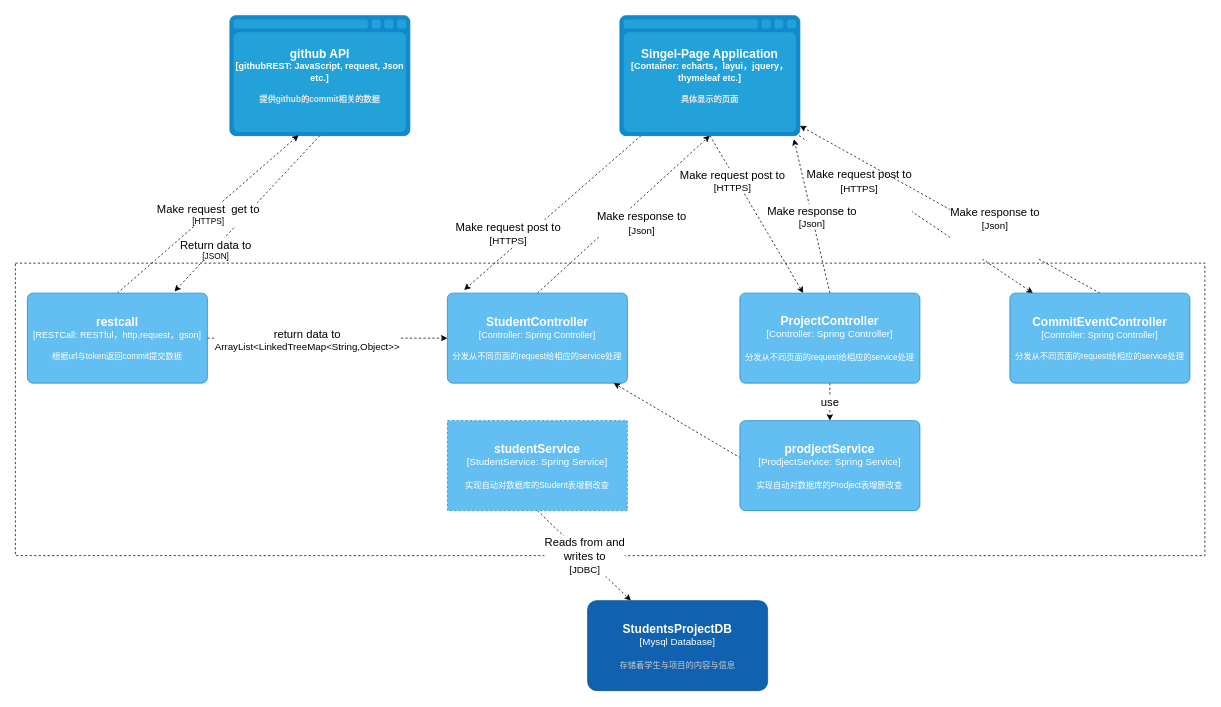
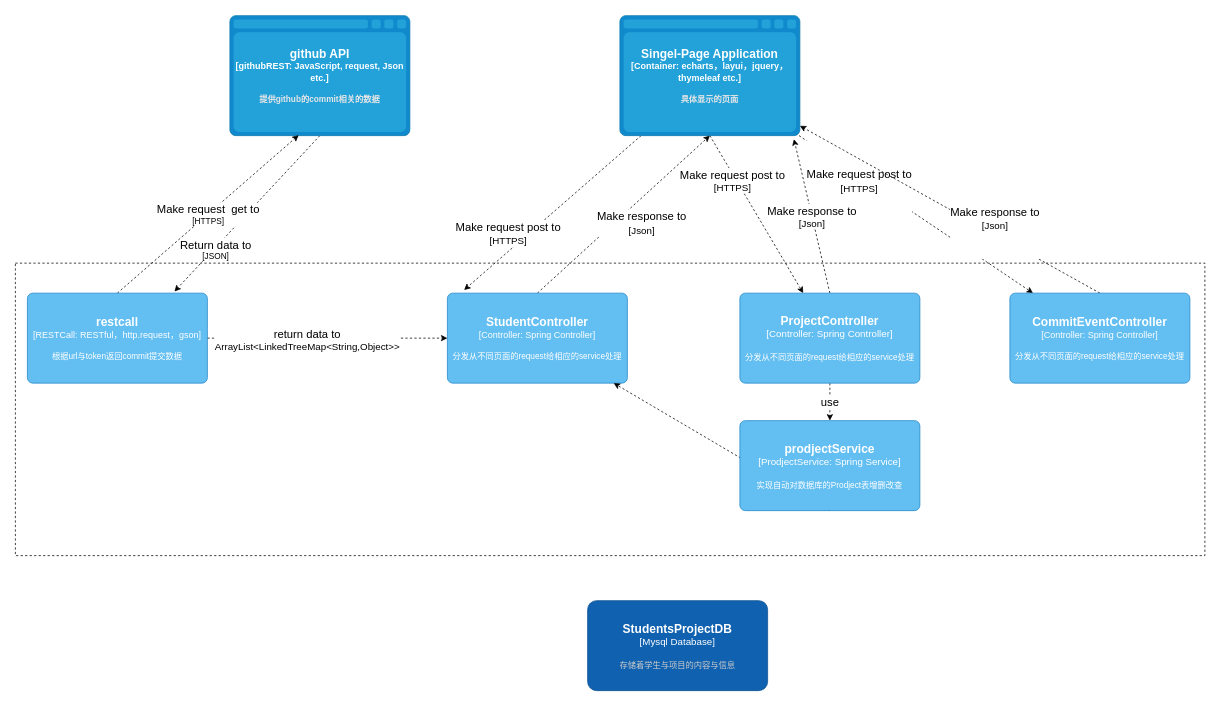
- <mxCell id="18" value="&lt;font style=&quot;font-size: 16px&quot;&gt;&lt;b&gt;studentService&lt;/b&gt;&lt;/font&gt;&lt;div&gt;[StudentService: Spring Service]&lt;/div&gt;&lt;br&gt;&lt;div&gt;&lt;font style=&quot;font-size: 11px&quot;&gt;实现自动对数据库的Student表增删改查&lt;/font&gt;&lt;/div&gt;" style="rounded=1;whiteSpace=wrap;html=1;labelBackgroundColor=none;fillColor=#63BEF2;fontColor=#ffffff;align=center;arcSize=0;strokeColor=#2086C9;metaEdit=1;resizable=0;points=[[0.25,0,0],[0.5,0,0],[0.75,0,0],[1,0.25,0],[1,0.5,0],[1,0.75,0],[0.75,1,0],[0.5,1,0],[0.25,1,0],[0,0.75,0],[0,0.5,0],[0,0.25,0]];dashed=1;fontSize=13;" parent="1" vertex="1"><mxGeometry x="596" y="560" width="240" height="120" as="geometry" /></mxCell>
- <mxCell id="17" value="Reads from and&lt;br&gt;writes to&lt;br&gt;&lt;span style=&quot;font-size: 13px&quot;&gt;[JDBC]&lt;/span&gt;" style="edgeStyle=none;rounded=0;orthogonalLoop=1;jettySize=auto;html=1;exitX=0.5;exitY=1;exitDx=0;exitDy=0;exitPerimeter=0;dashed=1;fontSize=15;" parent="1" source="18" target="16" edge="1"><mxGeometry relative="1" as="geometry" /></mxCell>
